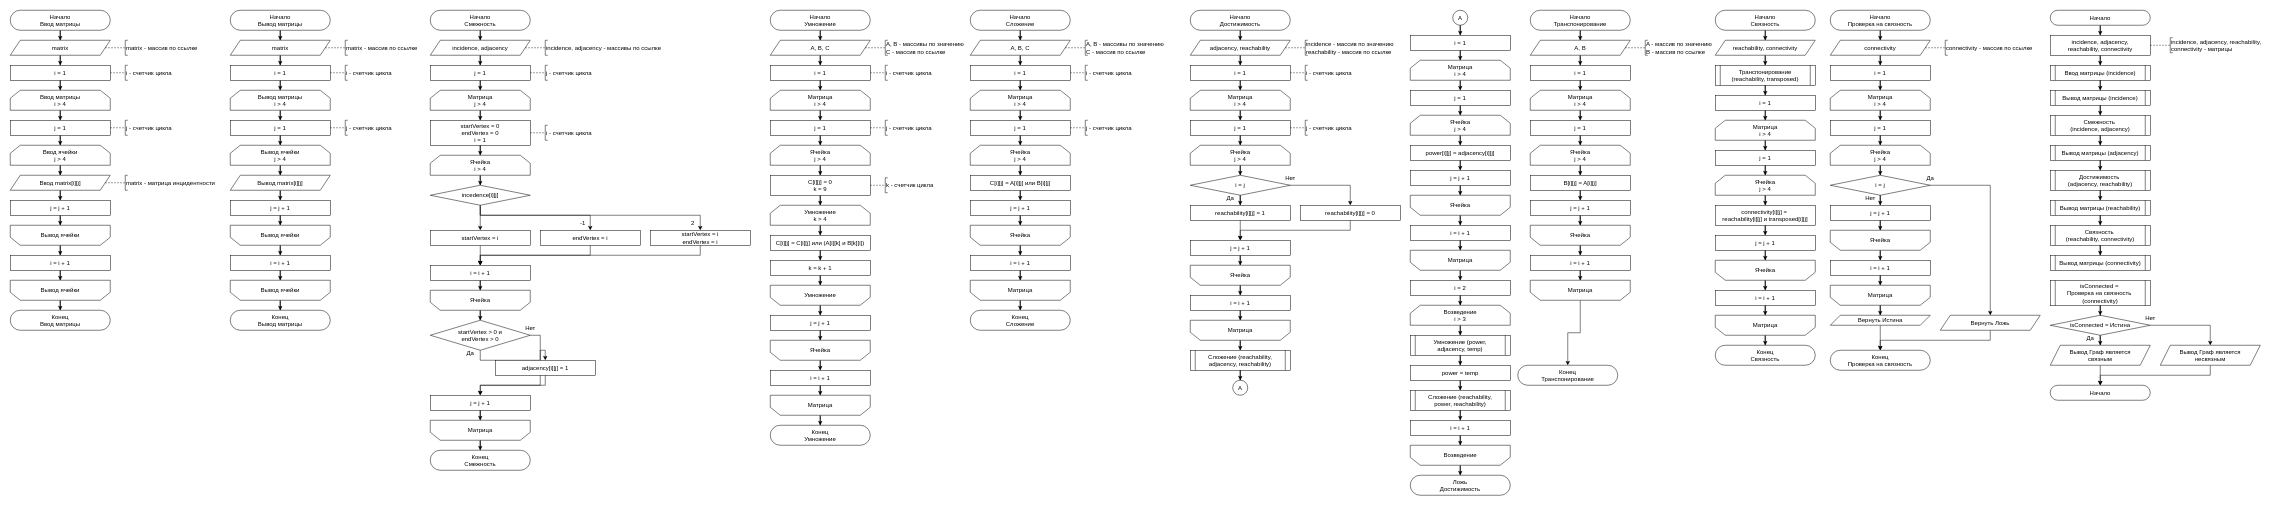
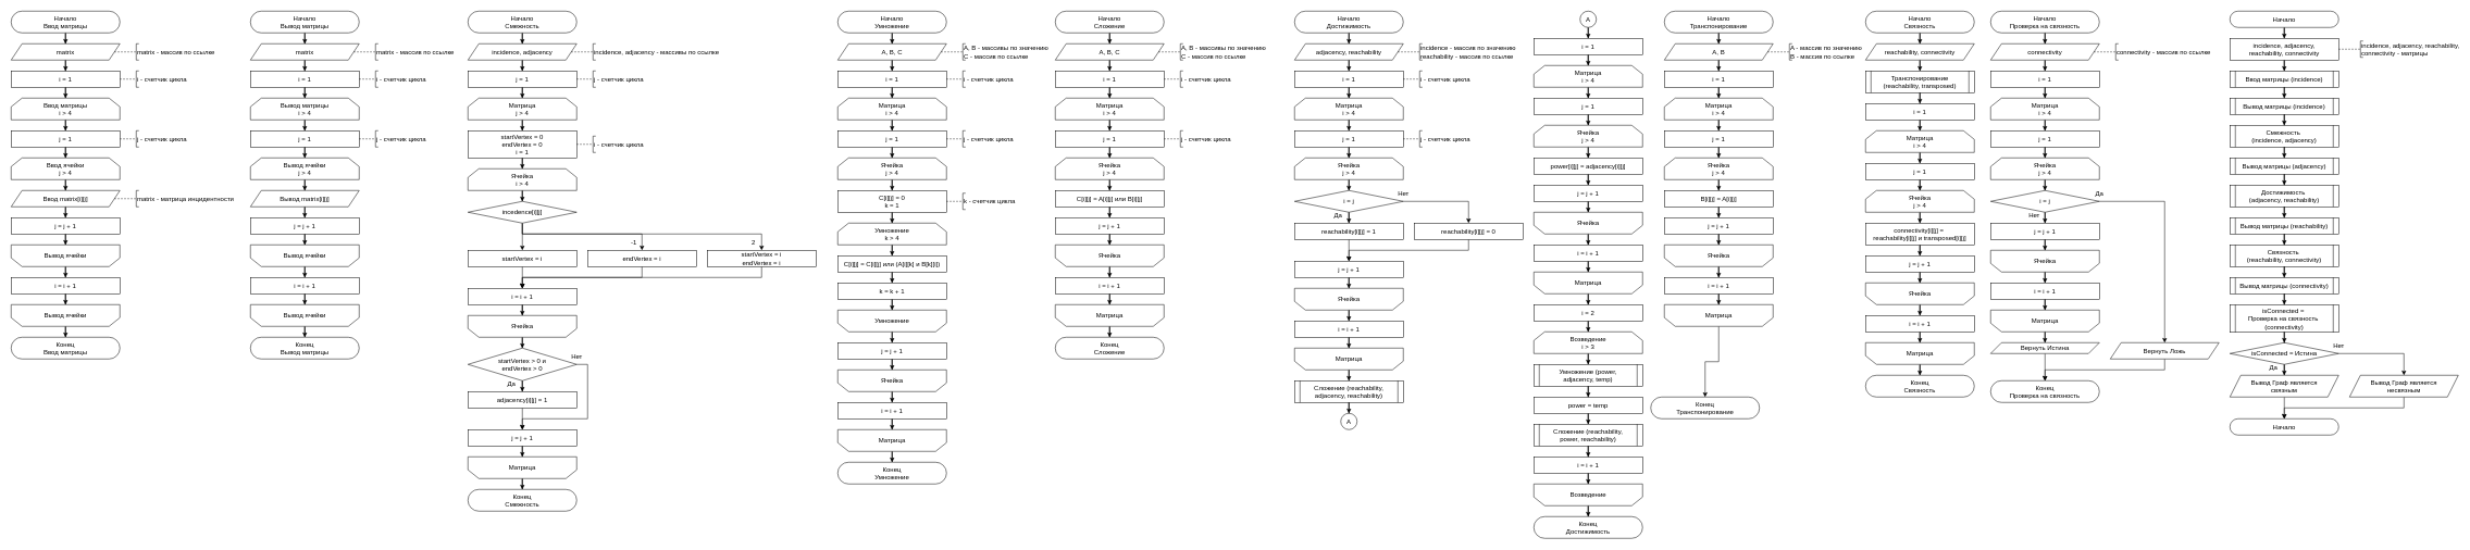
- <mxCell id="123" value="&lt;div&gt;&lt;span style=&quot;background-color: transparent; color: light-dark(rgb(0, 0, 0), rgb(255, 255, 255));&quot;&gt;C[i][j] = 0&lt;/span&gt;&lt;/div&gt;&lt;div&gt;&lt;span style=&quot;background-color: transparent; color: light-dark(rgb(0, 0, 0), rgb(255, 255, 255));&quot;&gt;k = 9&lt;/span&gt;&lt;/div&gt;" style="rounded=0;whiteSpace=wrap;html=1;" vertex="1" parent="1"><mxGeometry x="1540" y="350" width="200" height="40" as="geometry" /></mxCell>
+ <mxCell id="123" value="&lt;div&gt;&lt;span style=&quot;background-color: transparent; color: light-dark(rgb(0, 0, 0), rgb(255, 255, 255));&quot;&gt;C[i][j] = 0&lt;/span&gt;&lt;/div&gt;&lt;div&gt;&lt;span style=&quot;background-color: transparent; color: light-dark(rgb(0, 0, 0), rgb(255, 255, 255));&quot;&gt;k = 1&lt;/span&gt;&lt;/div&gt;" style="rounded=0;whiteSpace=wrap;html=1;" vertex="1" parent="1"><mxGeometry x="1540" y="350" width="200" height="40" as="geometry" /></mxCell>
+ <mxCell id="392" style="edgeStyle=orthogonalEdgeStyle;rounded=0;orthogonalLoop=1;jettySize=auto;html=1;" edge="1" parent="1" source="379" target="389"><mxGeometry relative="1" as="geometry" /></mxCell>
- <mxCell id="98" value="adjacency[i][j] = 1" style="rounded=0;whiteSpace=wrap;html=1;" vertex="1" parent="1"><mxGeometry x="990" y="720" width="200" height="30" as="geometry" /></mxCell>
+ <mxCell id="98" value="adjacency[i][j] = 1" style="rounded=0;whiteSpace=wrap;html=1;" vertex="1" parent="1"><mxGeometry x="860" y="720" width="200" height="30" as="geometry" /></mxCell>
- <mxCell id="253" value="Ложь&lt;div&gt;Достижимость&lt;/div&gt;" style="rounded=1;whiteSpace=wrap;html=1;arcSize=50;" vertex="1" parent="1"><mxGeometry x="2820" y="950" width="200" height="40" as="geometry" /></mxCell>
+ <mxCell id="253" value="Конец&lt;div&gt;Достижимость&lt;/div&gt;" style="rounded=1;whiteSpace=wrap;html=1;arcSize=50;" vertex="1" parent="1"><mxGeometry x="2820" y="950" width="200" height="40" as="geometry" /></mxCell>
